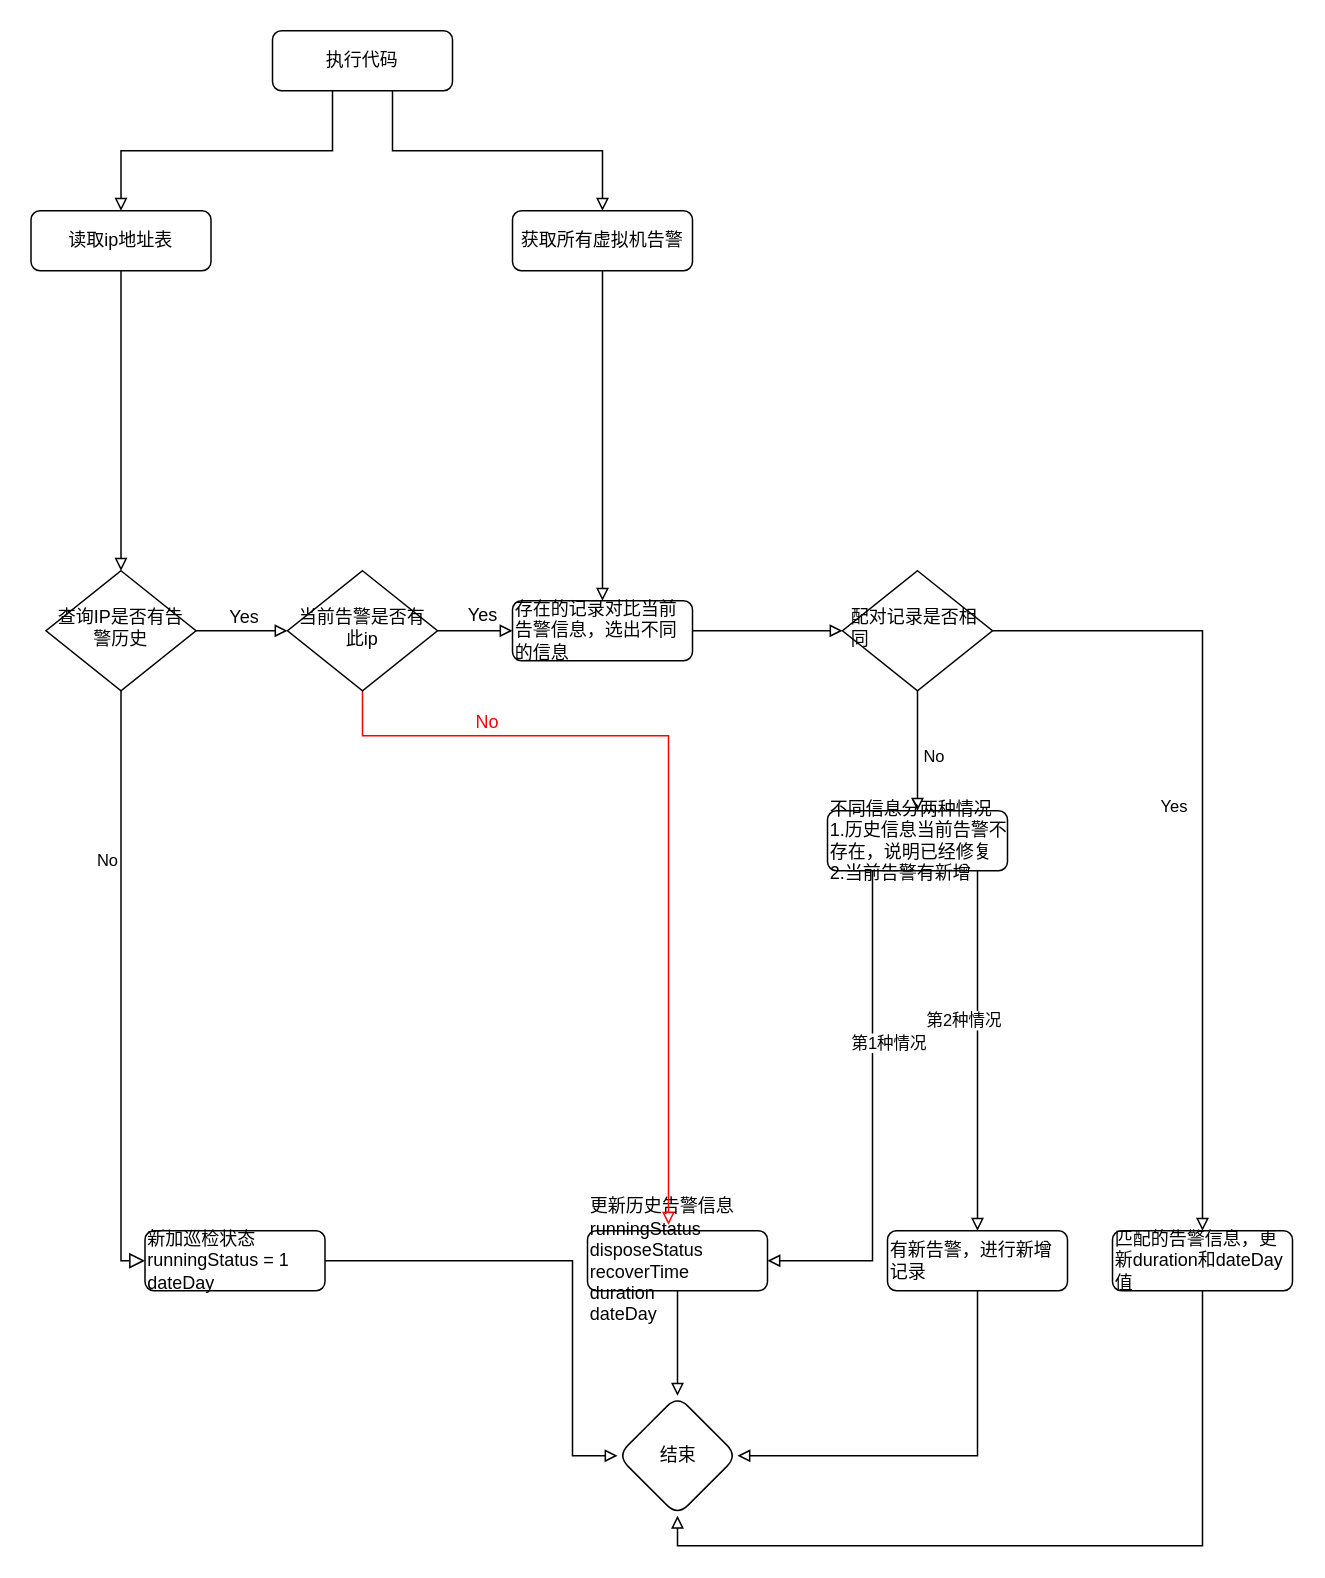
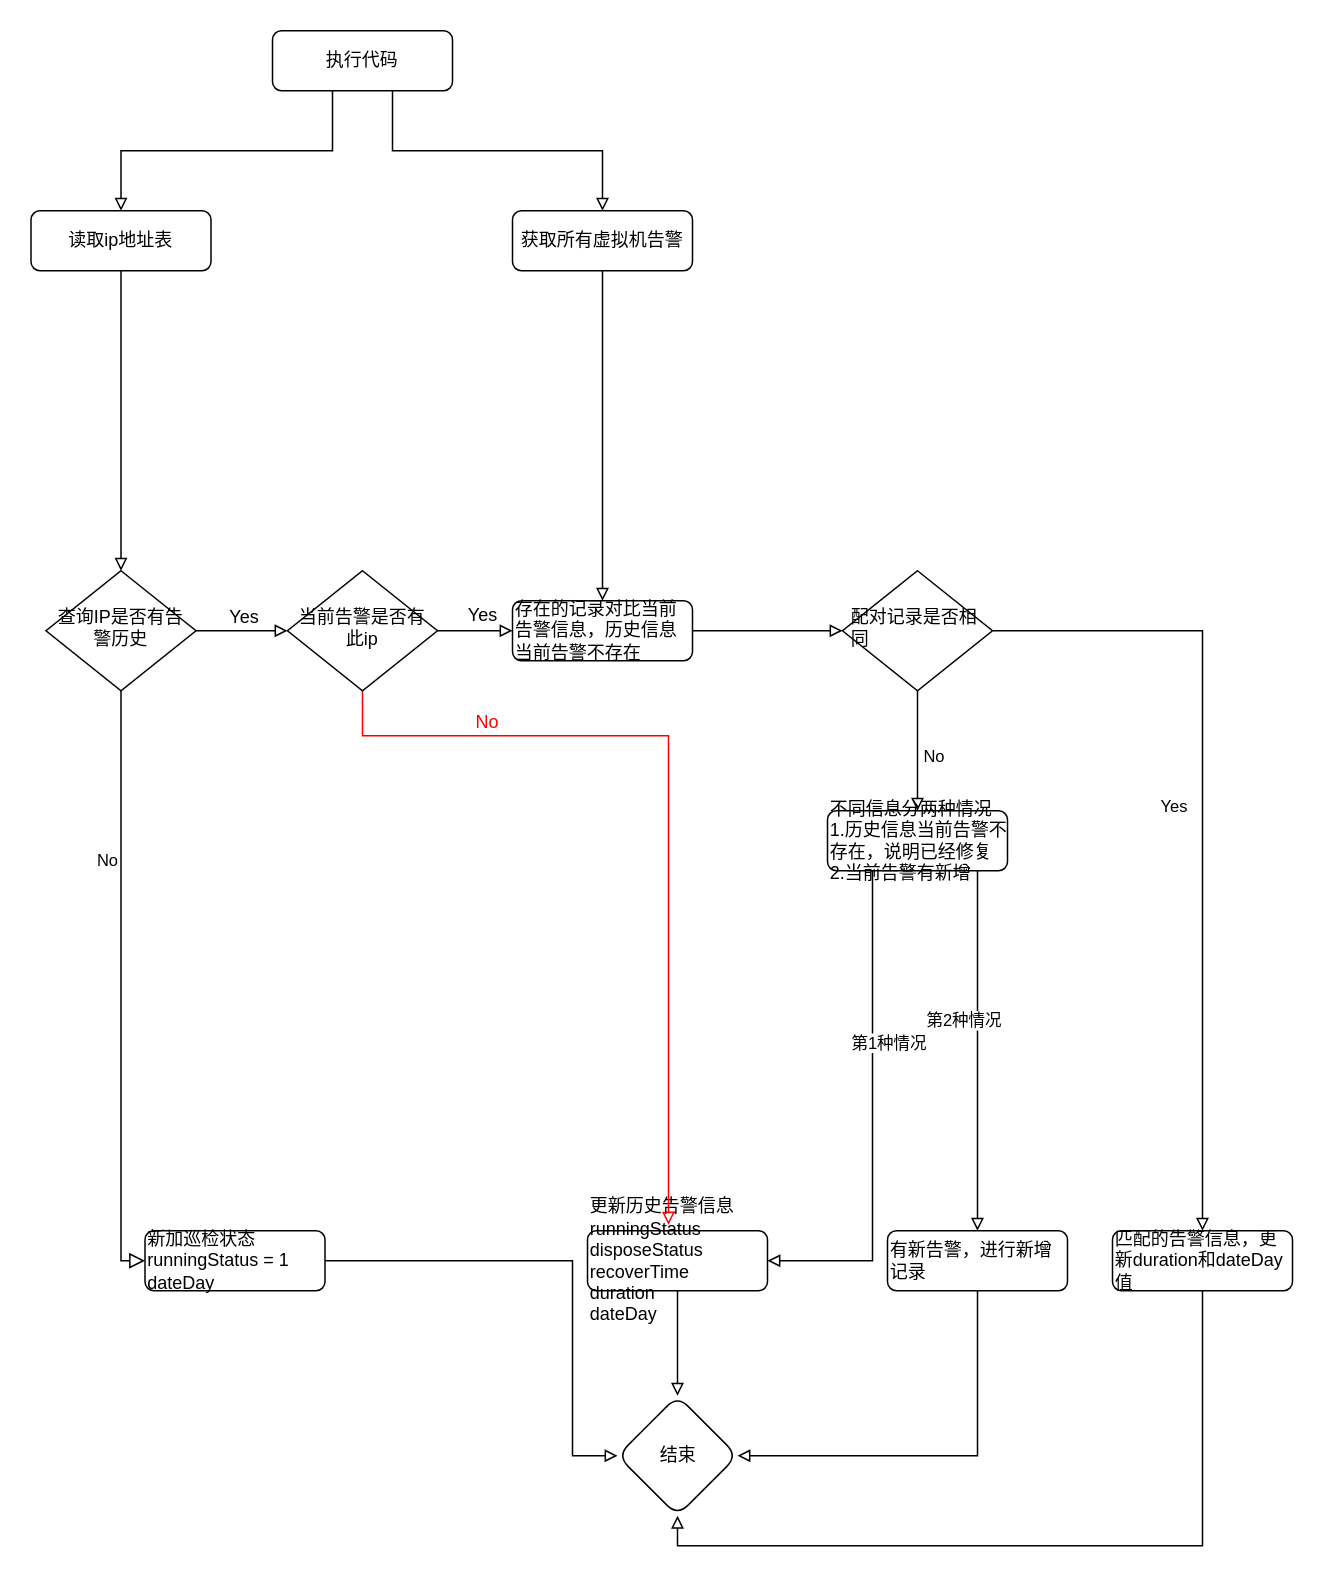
- <mxCell id="14" value="存在的记录对比当前告警信息，选出不同的信息" style="rounded=1;whiteSpace=wrap;html=1;fontSize=12;glass=0;strokeWidth=1;shadow=0;align=left;" vertex="1" parent="1"><mxGeometry x="341" y="400" width="120" height="40" as="geometry" /></mxCell>
+ <mxCell id="14" value="存在的记录对比当前告警信息，历史信息当前告警不存在" style="rounded=1;whiteSpace=wrap;html=1;fontSize=12;glass=0;strokeWidth=1;shadow=0;align=left;" vertex="1" parent="1"><mxGeometry x="341" y="400" width="120" height="40" as="geometry" /></mxCell>
